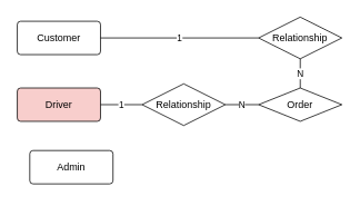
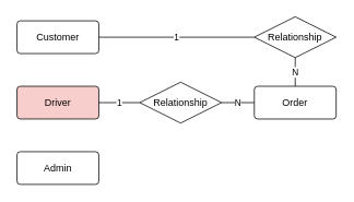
- <mxCell id="5" value="Order" style="rhombus;arcSize=10;whiteSpace=wrap;html=1;align=center;" parent="1" vertex="1"><mxGeometry x="310" y="105" width="100" height="40" as="geometry" /></mxCell>
+ <mxCell id="5" value="Order" style="rounded=1;arcSize=10;whiteSpace=wrap;html=1;align=center;" parent="1" vertex="1"><mxGeometry x="310" y="105" width="100" height="40" as="geometry" /></mxCell>
- <mxCell id="4" value="Admin" style="rounded=1;arcSize=10;whiteSpace=wrap;html=1;align=center;" parent="1" vertex="1"><mxGeometry x="35" y="180" width="100" height="40" as="geometry" /></mxCell>
+ <mxCell id="4" value="Admin" style="rounded=1;arcSize=10;whiteSpace=wrap;html=1;align=center;" parent="1" vertex="1"><mxGeometry x="20" y="185" width="100" height="40" as="geometry" /></mxCell>
